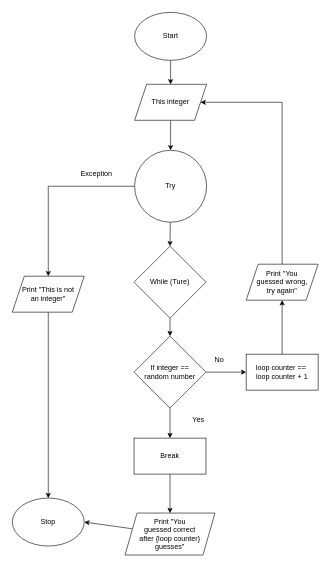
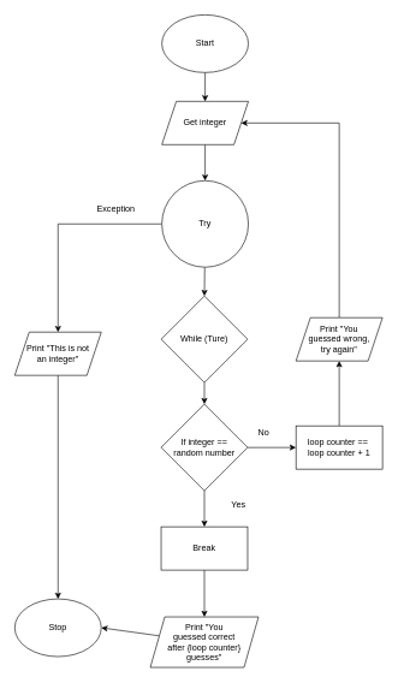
- <mxCell id="5" value="This integer" style="shape=parallelogram;perimeter=parallelogramPerimeter;whiteSpace=wrap;html=1;fixedSize=1;" vertex="1" parent="1"><mxGeometry x="224" y="140" width="120" height="60" as="geometry" /></mxCell>
+ <mxCell id="5" value="Get integer" style="shape=parallelogram;perimeter=parallelogramPerimeter;whiteSpace=wrap;html=1;fixedSize=1;" vertex="1" parent="1"><mxGeometry x="224" y="140" width="120" height="60" as="geometry" /></mxCell>
